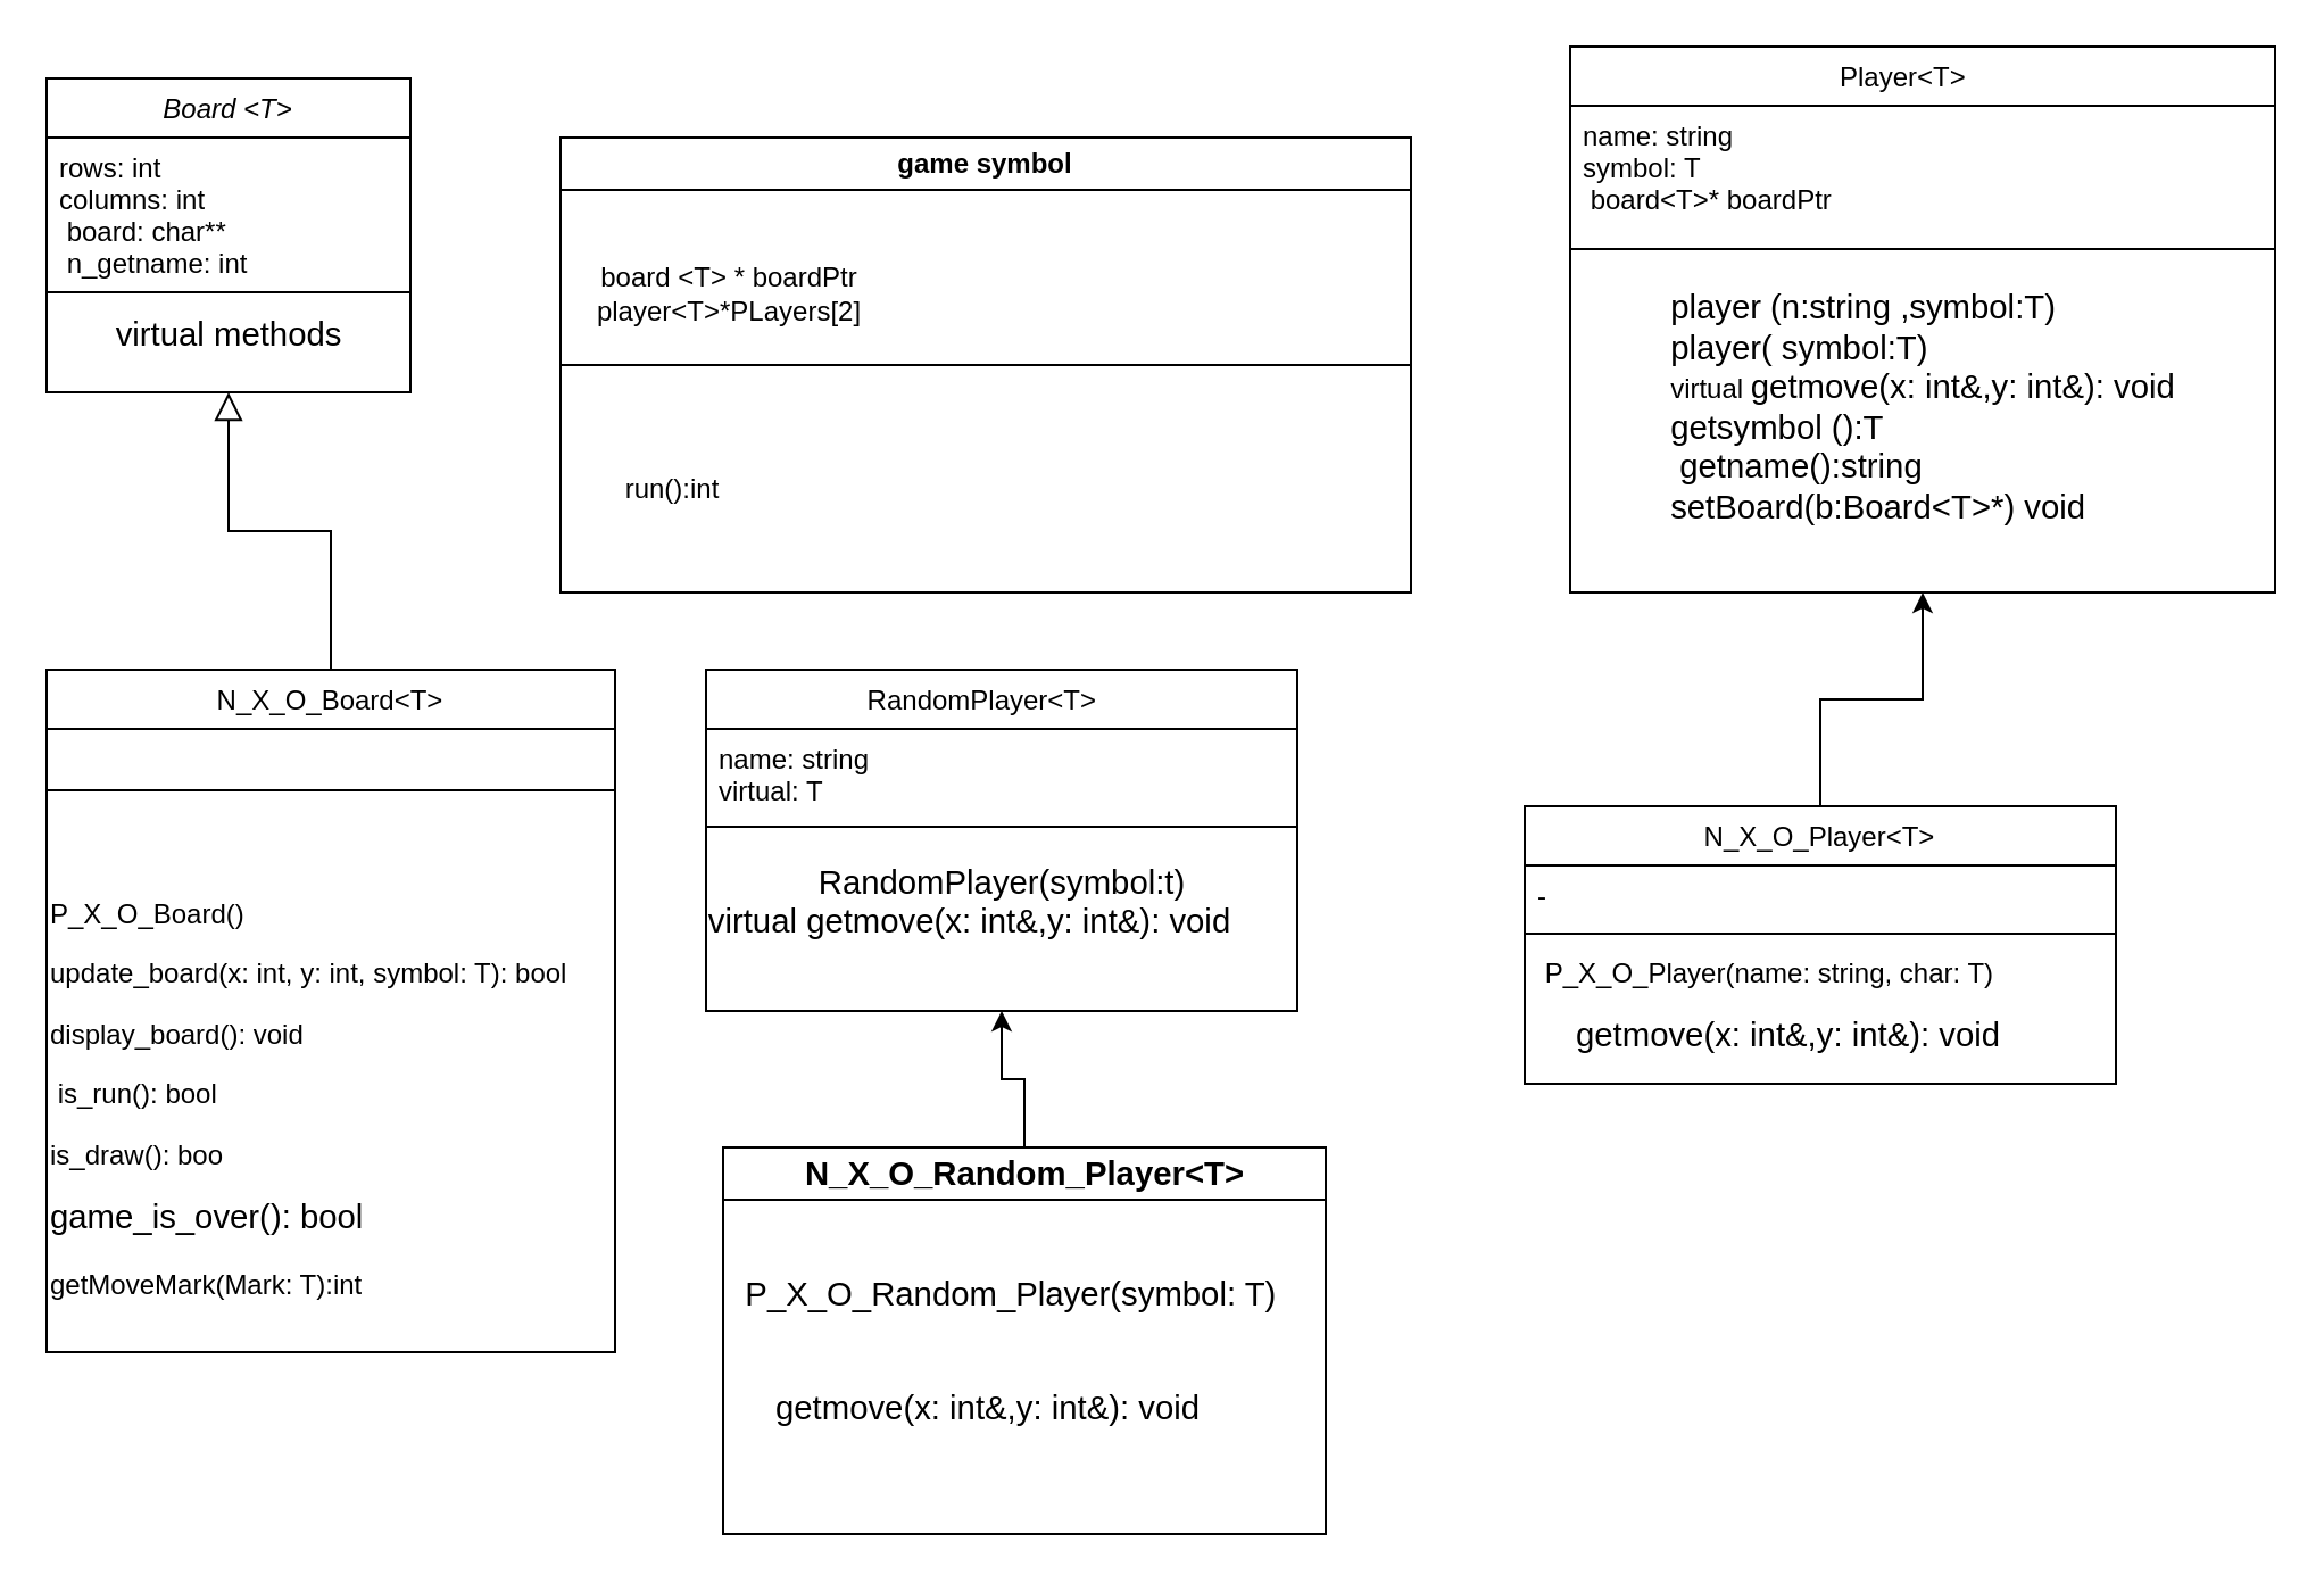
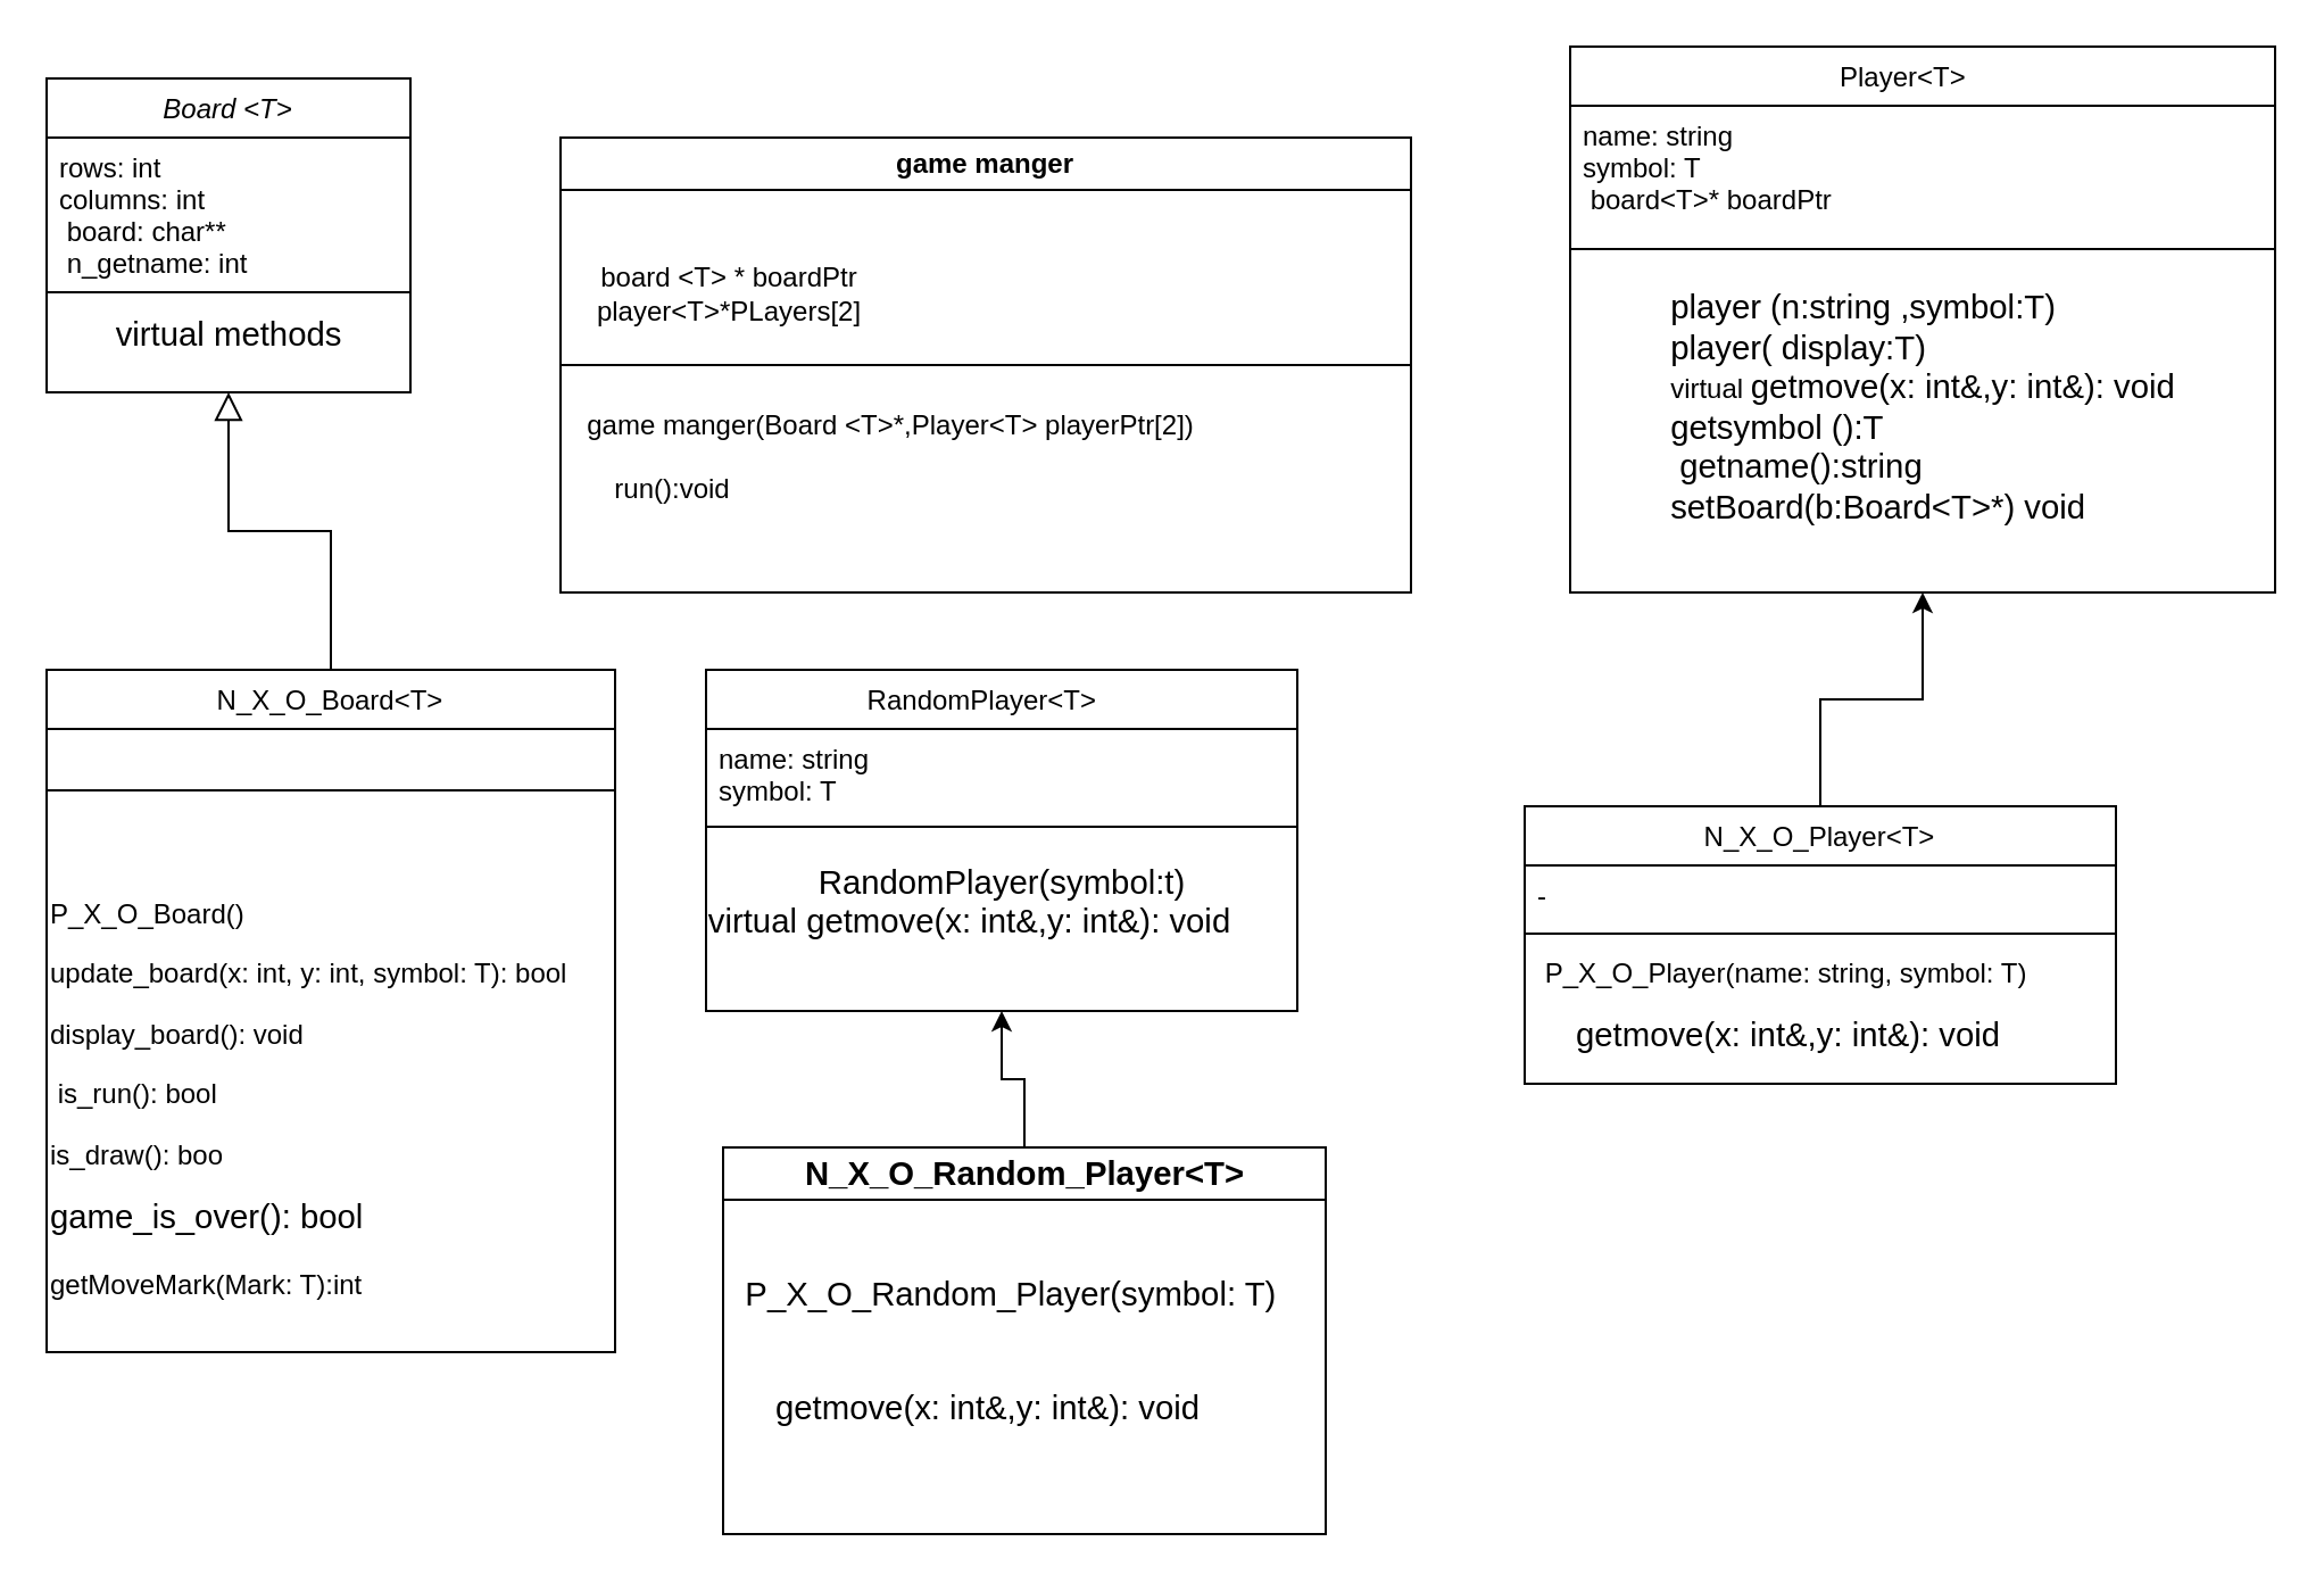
- <mxCell id="28" value="game symbol" style="swimlane;whiteSpace=wrap;html=1;" parent="1" vertex="1"><mxGeometry x="246" y="60" width="374" height="200" as="geometry" /></mxCell>
+ <mxCell id="28" value="game manger" style="swimlane;whiteSpace=wrap;html=1;" parent="1" vertex="1"><mxGeometry x="246" y="60" width="374" height="200" as="geometry" /></mxCell>
+ <mxCell id="30" value="game manger(Board &amp;lt;T&amp;gt;*,Player&amp;lt;T&amp;gt; playerPtr[2])" style="text;html=1;align=center;verticalAlign=middle;resizable=0;points=[];autosize=1;strokeColor=none;fillColor=none;" parent="28" vertex="1"><mxGeometry y="112" width="290" height="30" as="geometry" /></mxCell>
- <mxCell id="13" value="&lt;div style=&quot;text-align: left;&quot;&gt;&lt;span style=&quot;font-size: 14.667px; background-color: initial;&quot;&gt;player (n:string ,symbol:T)&lt;/span&gt;&lt;/div&gt;&lt;div style=&quot;text-align: left;&quot;&gt;&lt;span style=&quot;font-size: 14.667px; background-color: initial;&quot;&gt;player( symbol:T)&lt;/span&gt;&lt;/div&gt;&lt;div style=&quot;text-align: left;&quot;&gt;virtual&amp;nbsp;&lt;span style=&quot;font-size: 14.667px; background-color: initial; text-align: center;&quot;&gt;getmove(x: int&amp;amp;,y: int&amp;amp;): void&lt;/span&gt;&lt;/div&gt;&lt;div style=&quot;text-align: left;&quot;&gt;&lt;span style=&quot;font-size: 14.667px; background-color: initial; text-align: center;&quot;&gt;getsymbol ():T&lt;/span&gt;&lt;/div&gt;&lt;div style=&quot;text-align: left;&quot;&gt;&lt;span style=&quot;font-size: 14.667px; background-color: initial; text-align: center;&quot;&gt;&amp;nbsp;getname():string&amp;nbsp;&lt;/span&gt;&lt;/div&gt;&lt;div style=&quot;text-align: left;&quot;&gt;&lt;span style=&quot;font-size: 14.667px; background-color: initial; text-align: center;&quot;&gt;setBoard(b:Board&amp;lt;T&amp;gt;*) void&lt;/span&gt;&lt;/div&gt;&lt;div style=&quot;text-align: left;&quot;&gt;&lt;span style=&quot;font-size: 14.667px; background-color: initial; text-align: center;&quot;&gt;&amp;nbsp; &amp;nbsp; &amp;nbsp; &amp;nbsp;&lt;/span&gt;&lt;/div&gt;" style="text;html=1;align=center;verticalAlign=middle;resizable=0;points=[];autosize=1;strokeColor=none;fillColor=none;" parent="10" vertex="1"><mxGeometry y="98" width="310" height="140" as="geometry" /></mxCell>
+ <mxCell id="13" value="&lt;div style=&quot;text-align: left;&quot;&gt;&lt;span style=&quot;font-size: 14.667px; background-color: initial;&quot;&gt;player (n:string ,symbol:T)&lt;/span&gt;&lt;/div&gt;&lt;div style=&quot;text-align: left;&quot;&gt;&lt;span style=&quot;font-size: 14.667px; background-color: initial;&quot;&gt;player( display:T)&lt;/span&gt;&lt;/div&gt;&lt;div style=&quot;text-align: left;&quot;&gt;virtual&amp;nbsp;&lt;span style=&quot;font-size: 14.667px; background-color: initial; text-align: center;&quot;&gt;getmove(x: int&amp;amp;,y: int&amp;amp;): void&lt;/span&gt;&lt;/div&gt;&lt;div style=&quot;text-align: left;&quot;&gt;&lt;span style=&quot;font-size: 14.667px; background-color: initial; text-align: center;&quot;&gt;getsymbol ():T&lt;/span&gt;&lt;/div&gt;&lt;div style=&quot;text-align: left;&quot;&gt;&lt;span style=&quot;font-size: 14.667px; background-color: initial; text-align: center;&quot;&gt;&amp;nbsp;getname():string&amp;nbsp;&lt;/span&gt;&lt;/div&gt;&lt;div style=&quot;text-align: left;&quot;&gt;&lt;span style=&quot;font-size: 14.667px; background-color: initial; text-align: center;&quot;&gt;setBoard(b:Board&amp;lt;T&amp;gt;*) void&lt;/span&gt;&lt;/div&gt;&lt;div style=&quot;text-align: left;&quot;&gt;&lt;span style=&quot;font-size: 14.667px; background-color: initial; text-align: center;&quot;&gt;&amp;nbsp; &amp;nbsp; &amp;nbsp; &amp;nbsp;&lt;/span&gt;&lt;/div&gt;" style="text;html=1;align=center;verticalAlign=middle;resizable=0;points=[];autosize=1;strokeColor=none;fillColor=none;" parent="10" vertex="1"><mxGeometry y="98" width="310" height="140" as="geometry" /></mxCell>
- <mxCell id="31" value="run():int&lt;div&gt;&lt;br&gt;&lt;/div&gt;" style="text;html=1;align=center;verticalAlign=middle;resizable=0;points=[];autosize=1;strokeColor=none;fillColor=none;" parent="28" vertex="1"><mxGeometry x="14" y="142" width="70" height="40" as="geometry" /></mxCell>
+ <mxCell id="31" value="run():void&lt;div&gt;&lt;br&gt;&lt;/div&gt;" style="text;html=1;align=center;verticalAlign=middle;resizable=0;points=[];autosize=1;strokeColor=none;fillColor=none;" parent="28" vertex="1"><mxGeometry x="14" y="142" width="70" height="40" as="geometry" /></mxCell>
- <mxCell id="25" value="name: string  &#10;virtual: T       " style="text;align=left;verticalAlign=top;spacingLeft=4;spacingRight=4;overflow=hidden;rotatable=0;points=[[0,0.5],[1,0.5]];portConstraint=eastwest;" parent="24" vertex="1"><mxGeometry y="26" width="260" height="34" as="geometry" /></mxCell>
+ <mxCell id="25" value="name: string  &#10;symbol: T       " style="text;align=left;verticalAlign=top;spacingLeft=4;spacingRight=4;overflow=hidden;rotatable=0;points=[[0,0.5],[1,0.5]];portConstraint=eastwest;" parent="24" vertex="1"><mxGeometry y="26" width="260" height="34" as="geometry" /></mxCell>
- <mxCell id="18" value=" P_X_O_Player(name: string, char: T) " style="text;align=left;verticalAlign=top;spacingLeft=4;spacingRight=4;overflow=hidden;rotatable=0;points=[[0,0.5],[1,0.5]];portConstraint=eastwest;" parent="15" vertex="1"><mxGeometry y="60" width="260" height="26" as="geometry" /></mxCell>
+ <mxCell id="18" value=" P_X_O_Player(name: string, symbol: T) " style="text;align=left;verticalAlign=top;spacingLeft=4;spacingRight=4;overflow=hidden;rotatable=0;points=[[0,0.5],[1,0.5]];portConstraint=eastwest;" parent="15" vertex="1"><mxGeometry y="60" width="260" height="26" as="geometry" /></mxCell>
